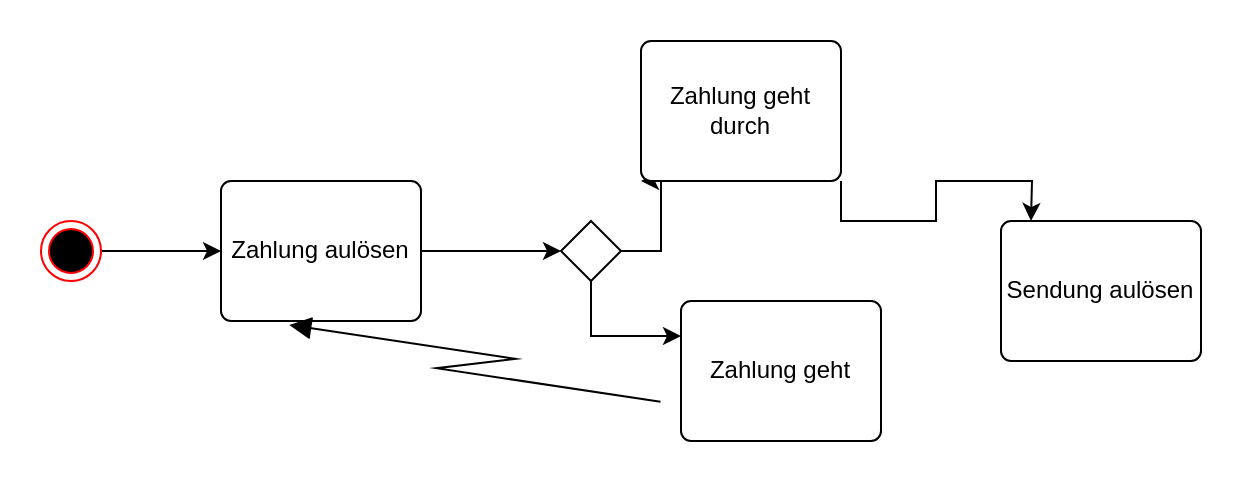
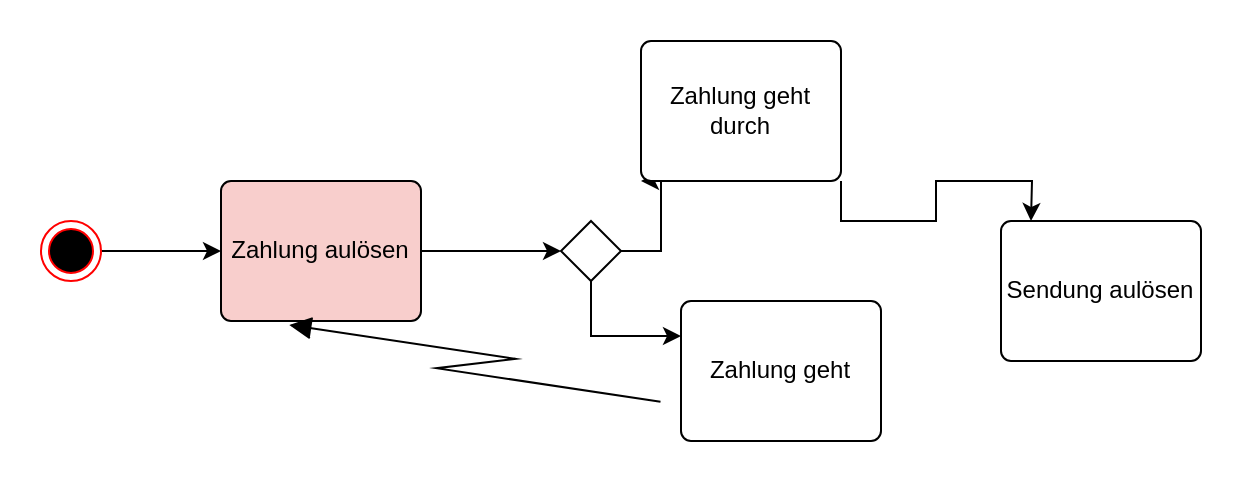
- <mxCell id="8" value="Zahlung aulösen" style="html=1;align=center;verticalAlign=middle;rounded=1;absoluteArcSize=1;arcSize=10;dashed=0;whiteSpace=wrap;" vertex="1" parent="1"><mxGeometry x="110" y="90" width="100" height="70" as="geometry" /></mxCell>
+ <mxCell id="8" value="Zahlung aulösen" style="html=1;align=center;verticalAlign=middle;rounded=1;absoluteArcSize=1;arcSize=10;dashed=0;whiteSpace=wrap;fillColor=#f8cecc;" vertex="1" parent="1"><mxGeometry x="110" y="90" width="100" height="70" as="geometry" /></mxCell>
